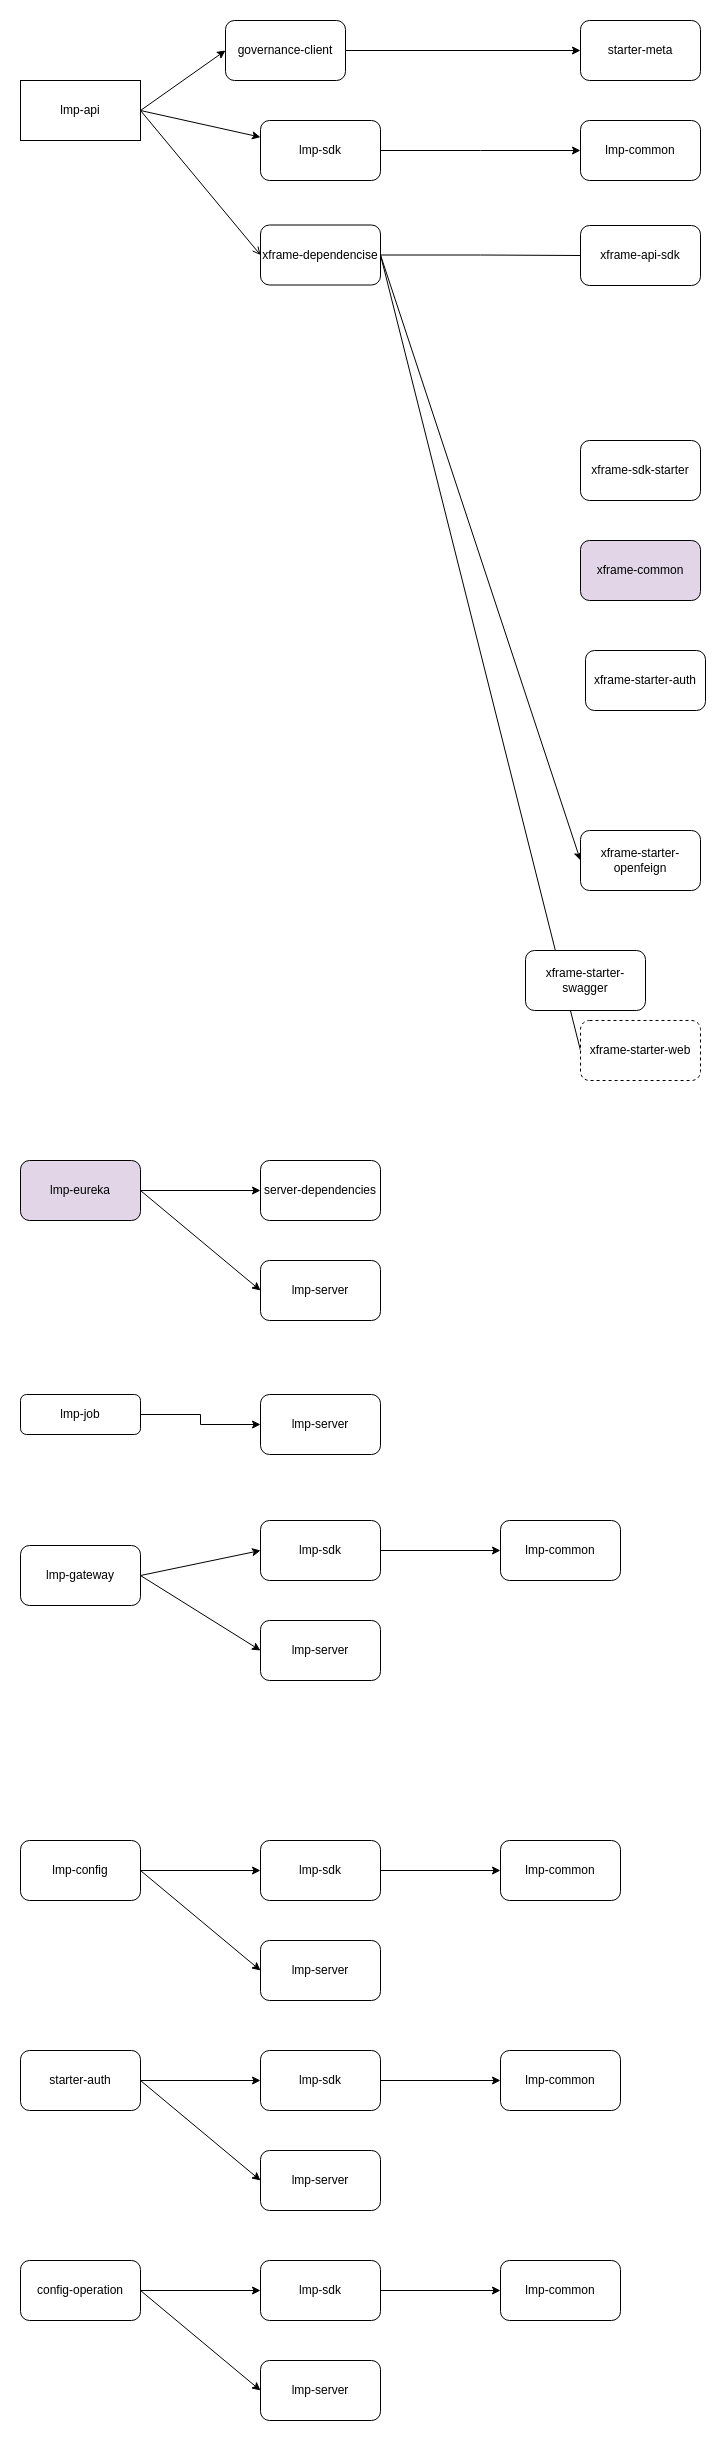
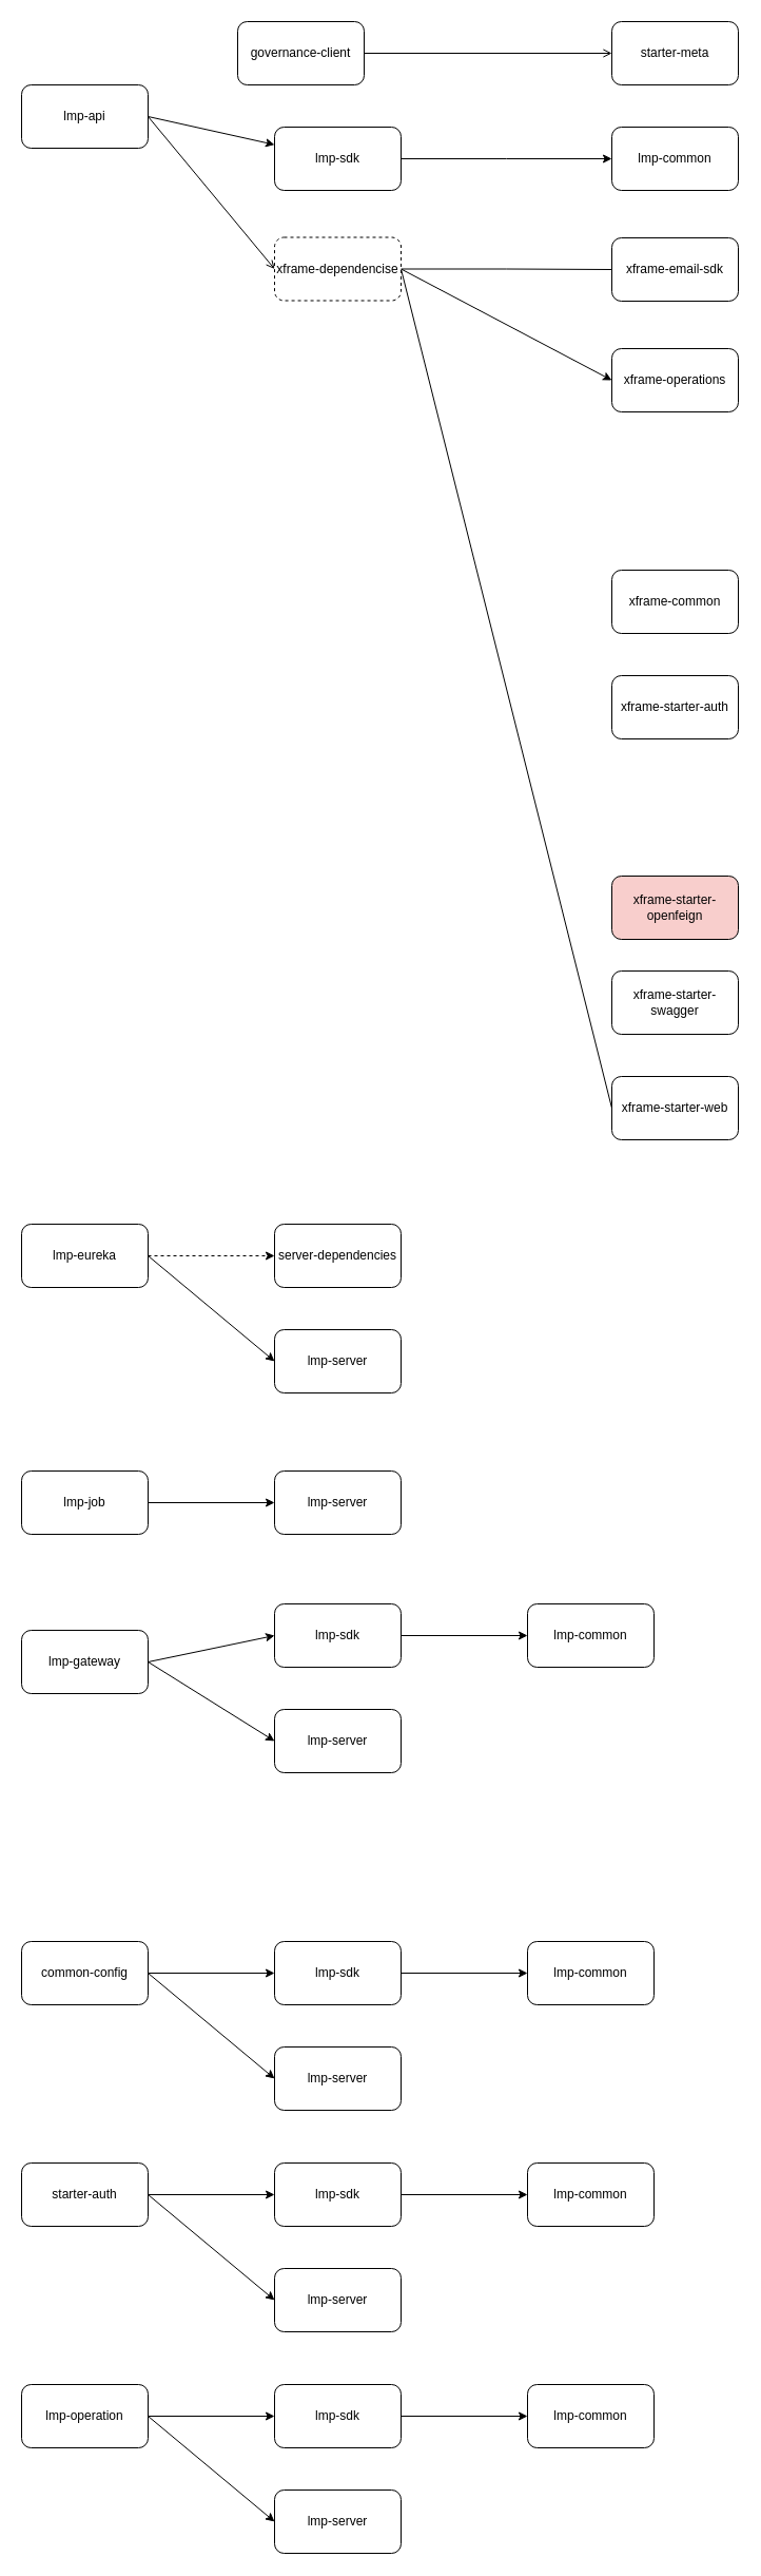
- <mxCell id="6" style="edgeStyle=orthogonalEdgeStyle;rounded=0;orthogonalLoop=1;jettySize=auto;html=1;exitX=1;exitY=0.5;exitDx=0;exitDy=0;" edge="1" parent="1" source="7" target="10"><mxGeometry relative="1" as="geometry" /></mxCell>
+ <mxCell id="6" style="edgeStyle=orthogonalEdgeStyle;rounded=0;orthogonalLoop=1;jettySize=auto;html=1;exitX=1;exitY=0.5;exitDx=0;exitDy=0;endArrow=open;" edge="1" parent="1" source="7" target="10"><mxGeometry relative="1" as="geometry" /></mxCell>
- <mxCell id="2" style="rounded=0;orthogonalLoop=1;jettySize=auto;html=1;entryX=0;entryY=0.5;entryDx=0;entryDy=0;exitX=1;exitY=0.5;exitDx=0;exitDy=0;" edge="1" parent="1" source="5" target="7"><mxGeometry relative="1" as="geometry" /></mxCell>
- <mxCell id="5" value="lmp-api" style="whiteSpace=wrap;html=1;rounded=0;" vertex="1" parent="1"><mxGeometry x="20" y="80" width="120" height="60" as="geometry" /></mxCell>
+ <mxCell id="5" value="lmp-api" style="rounded=1;whiteSpace=wrap;html=1;" vertex="1" parent="1"><mxGeometry x="20" y="80" width="120" height="60" as="geometry" /></mxCell>
- <mxCell id="16" value="xframe-dependencise" style="rounded=1;whiteSpace=wrap;html=1;" vertex="1" parent="1"><mxGeometry x="260" y="224.5" width="120" height="60" as="geometry" /></mxCell>
+ <mxCell id="16" value="xframe-dependencise" style="rounded=1;whiteSpace=wrap;html=1;dashed=1;" vertex="1" parent="1"><mxGeometry x="260" y="224.5" width="120" height="60" as="geometry" /></mxCell>
- <mxCell id="17" value="xframe-api-sdk" style="rounded=1;whiteSpace=wrap;html=1;" vertex="1" parent="1"><mxGeometry x="580" y="225" width="120" height="60" as="geometry" /></mxCell>
+ <mxCell id="17" value="xframe-email-sdk" style="rounded=1;whiteSpace=wrap;html=1;" vertex="1" parent="1"><mxGeometry x="580" y="225" width="120" height="60" as="geometry" /></mxCell>
+ <mxCell id="13" style="rounded=0;orthogonalLoop=1;jettySize=auto;html=1;exitX=1;exitY=0.5;exitDx=0;exitDy=0;entryX=0;entryY=0.5;entryDx=0;entryDy=0;" edge="1" parent="1" source="16" target="18"><mxGeometry relative="1" as="geometry" /></mxCell>
+ <mxCell id="18" value="xframe-operations" style="rounded=1;whiteSpace=wrap;html=1;" vertex="1" parent="1"><mxGeometry x="580" y="330" width="120" height="60" as="geometry" /></mxCell>
- <mxCell id="19" value="xframe-sdk-starter" style="rounded=1;whiteSpace=wrap;html=1;" vertex="1" parent="1"><mxGeometry x="580" y="440" width="120" height="60" as="geometry" /></mxCell>
- <mxCell id="14" style="rounded=0;orthogonalLoop=1;jettySize=auto;html=1;exitX=1;exitY=0.5;exitDx=0;exitDy=0;entryX=0;entryY=0.5;entryDx=0;entryDy=0;" edge="1" parent="1" source="16" target="20"><mxGeometry relative="1" as="geometry" /></mxCell>
- <mxCell id="23" value="xframe-common" style="rounded=1;whiteSpace=wrap;html=1;fillColor=#e1d5e7;" vertex="1" parent="1"><mxGeometry x="580" y="540" width="120" height="60" as="geometry" /></mxCell>
+ <mxCell id="23" value="xframe-common" style="rounded=1;whiteSpace=wrap;html=1;" vertex="1" parent="1"><mxGeometry x="580" y="540" width="120" height="60" as="geometry" /></mxCell>
- <mxCell id="24" value="xframe-starter-auth" style="rounded=1;whiteSpace=wrap;html=1;" vertex="1" parent="1"><mxGeometry x="585" y="650" width="120" height="60" as="geometry" /></mxCell>
+ <mxCell id="24" value="xframe-starter-auth" style="rounded=1;whiteSpace=wrap;html=1;" vertex="1" parent="1"><mxGeometry x="580" y="640" width="120" height="60" as="geometry" /></mxCell>
- <mxCell id="20" value="xframe-starter-openfeign" style="rounded=1;whiteSpace=wrap;html=1;" vertex="1" parent="1"><mxGeometry x="580" y="830" width="120" height="60" as="geometry" /></mxCell>
+ <mxCell id="20" value="xframe-starter-openfeign" style="rounded=1;whiteSpace=wrap;html=1;fillColor=#f8cecc;" vertex="1" parent="1"><mxGeometry x="580" y="830" width="120" height="60" as="geometry" /></mxCell>
- <mxCell id="21" value="xframe-starter-swagger" style="rounded=1;whiteSpace=wrap;html=1;" vertex="1" parent="1"><mxGeometry x="525" y="950" width="120" height="60" as="geometry" /></mxCell>
+ <mxCell id="21" value="xframe-starter-swagger" style="rounded=1;whiteSpace=wrap;html=1;" vertex="1" parent="1"><mxGeometry x="580" y="920" width="120" height="60" as="geometry" /></mxCell>
- <mxCell id="22" value="xframe-starter-web" style="rounded=1;whiteSpace=wrap;html=1;dashed=1;" vertex="1" parent="1"><mxGeometry x="580" y="1020" width="120" height="60" as="geometry" /></mxCell>
+ <mxCell id="22" value="xframe-starter-web" style="rounded=1;whiteSpace=wrap;html=1;" vertex="1" parent="1"><mxGeometry x="580" y="1020" width="120" height="60" as="geometry" /></mxCell>
- <mxCell id="27" value="lmp-eureka" style="rounded=1;whiteSpace=wrap;html=1;fillColor=#e1d5e7;" vertex="1" parent="1"><mxGeometry x="20" y="1160" width="120" height="60" as="geometry" /></mxCell>
+ <mxCell id="27" value="lmp-eureka" style="rounded=1;whiteSpace=wrap;html=1;" vertex="1" parent="1"><mxGeometry x="20" y="1160" width="120" height="60" as="geometry" /></mxCell>
- <mxCell id="25" value="" style="edgeStyle=orthogonalEdgeStyle;rounded=0;orthogonalLoop=1;jettySize=auto;html=1;entryX=0;entryY=0.5;entryDx=0;entryDy=0;" edge="1" parent="1" source="27" target="28"><mxGeometry relative="1" as="geometry"><mxPoint x="220" y="1190" as="targetPoint" /></mxGeometry></mxCell>
+ <mxCell id="25" value="" style="edgeStyle=orthogonalEdgeStyle;rounded=0;orthogonalLoop=1;jettySize=auto;html=1;entryX=0;entryY=0.5;entryDx=0;entryDy=0;dashed=1;" edge="1" parent="1" source="27" target="28"><mxGeometry relative="1" as="geometry"><mxPoint x="220" y="1190" as="targetPoint" /></mxGeometry></mxCell>
- <mxCell id="31" value="lmp-job" style="rounded=1;whiteSpace=wrap;html=1;" vertex="1" parent="1"><mxGeometry x="20" y="1394" width="120" height="40" as="geometry" /></mxCell>
+ <mxCell id="31" value="lmp-job" style="rounded=1;whiteSpace=wrap;html=1;" vertex="1" parent="1"><mxGeometry x="20" y="1394" width="120" height="60" as="geometry" /></mxCell>
- <mxCell id="42" value="lmp-config" style="rounded=1;whiteSpace=wrap;html=1;" vertex="1" parent="1"><mxGeometry x="20" y="1840" width="120" height="60" as="geometry" /></mxCell>
+ <mxCell id="42" value="common-config" style="rounded=1;whiteSpace=wrap;html=1;" vertex="1" parent="1"><mxGeometry x="20" y="1840" width="120" height="60" as="geometry" /></mxCell>
- <mxCell id="56" value="config-operation" style="rounded=1;whiteSpace=wrap;html=1;" vertex="1" parent="1"><mxGeometry x="20" y="2260" width="120" height="60" as="geometry" /></mxCell>
+ <mxCell id="56" value="lmp-operation" style="rounded=1;whiteSpace=wrap;html=1;" vertex="1" parent="1"><mxGeometry x="20" y="2260" width="120" height="60" as="geometry" /></mxCell>
